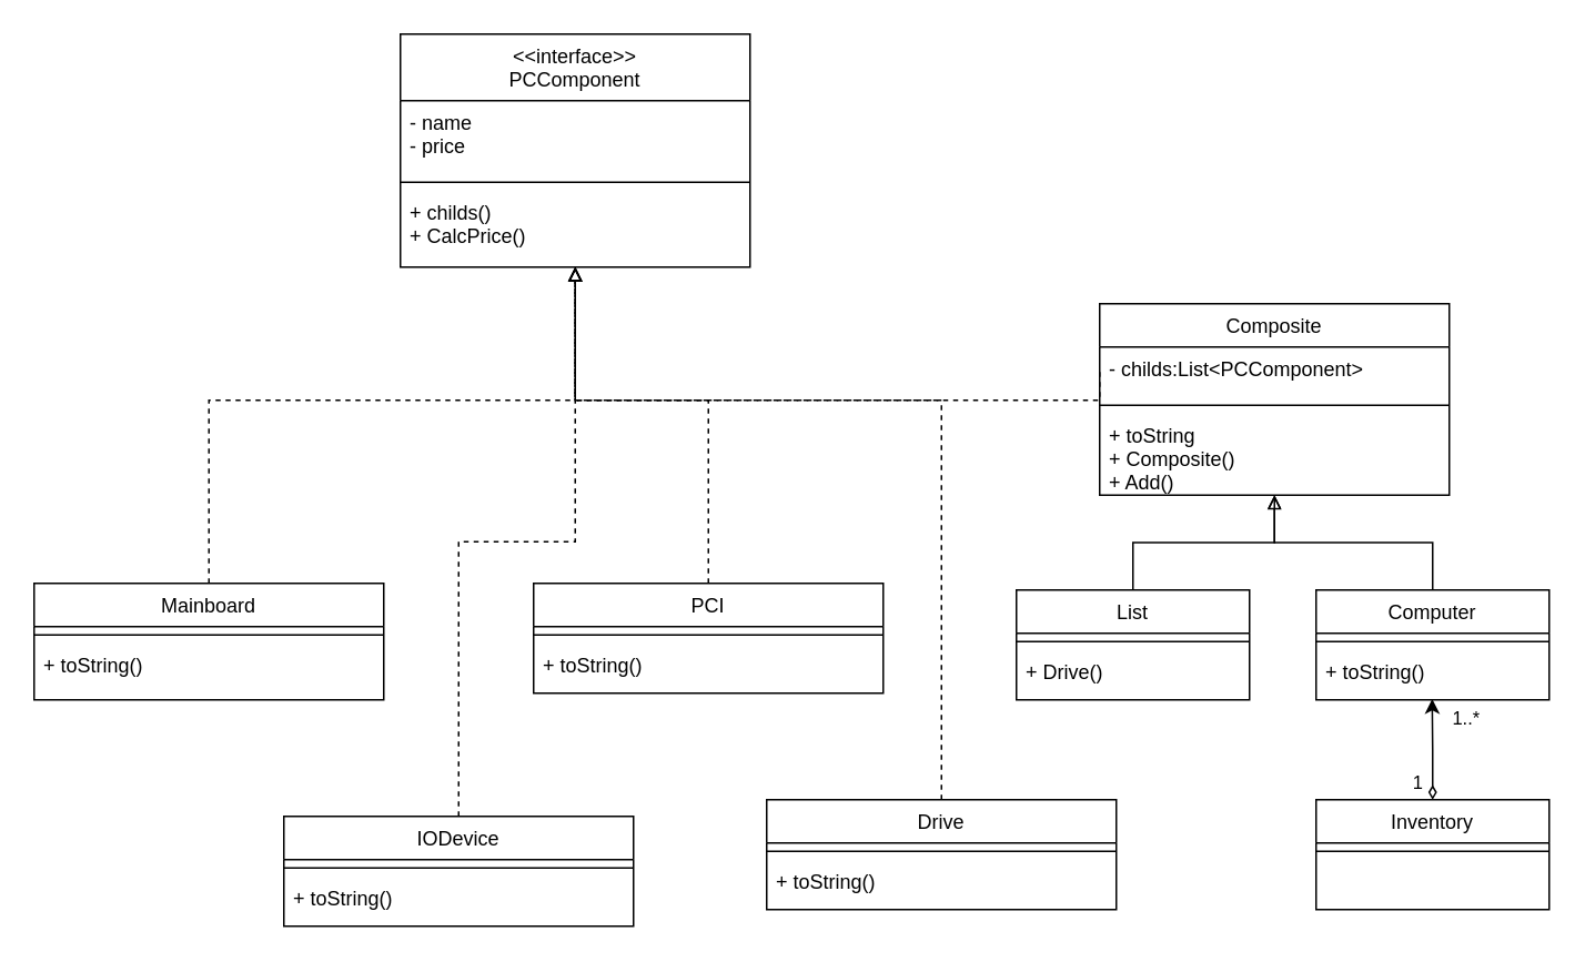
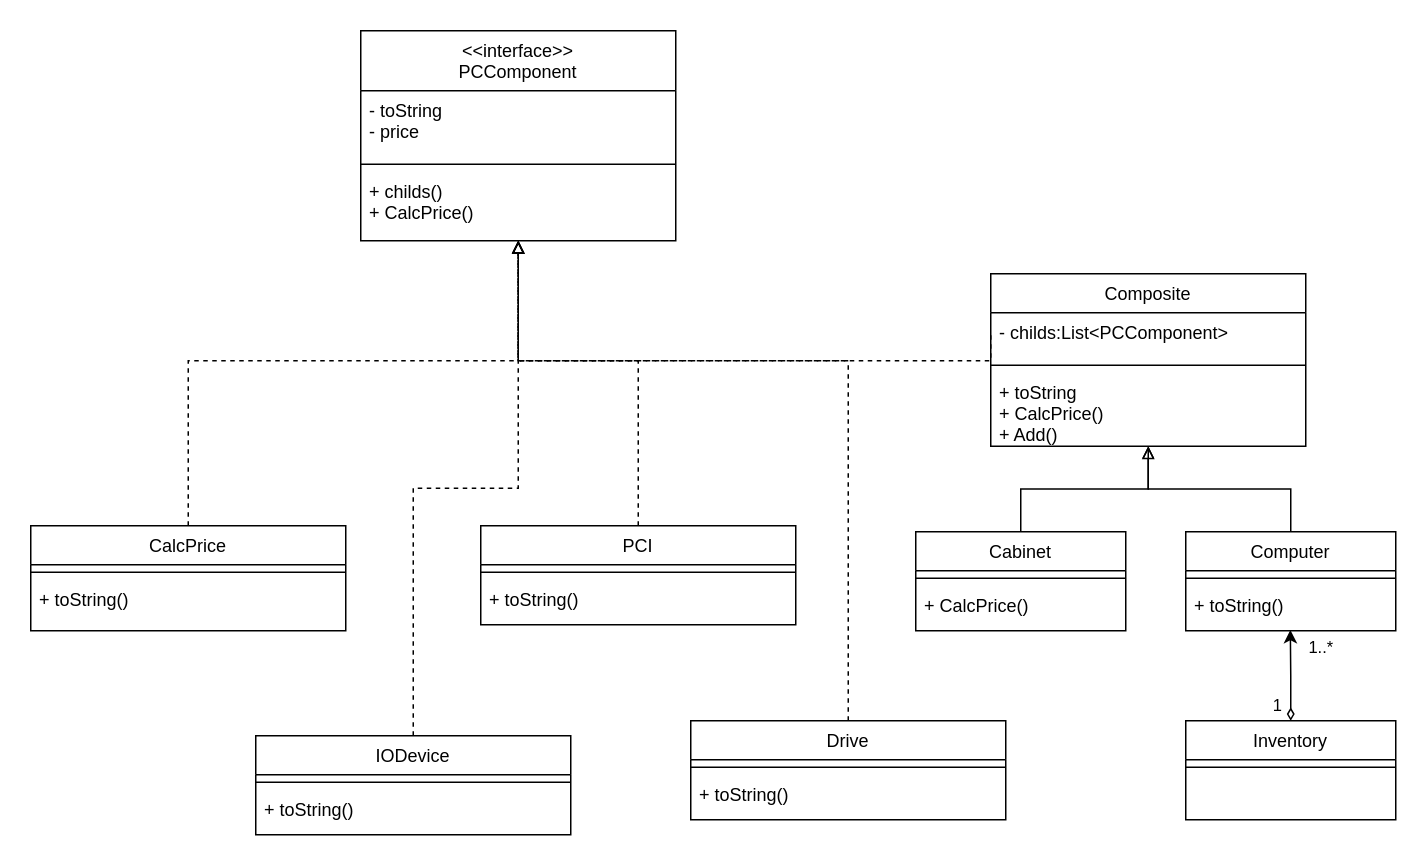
- <mxCell id="7" value="- name&#10;- price" style="text;align=left;verticalAlign=top;spacingLeft=4;spacingRight=4;overflow=hidden;rotatable=0;points=[[0,0.5],[1,0.5]];portConstraint=eastwest;" parent="6" vertex="1"><mxGeometry y="40" width="210" height="44" as="geometry" /></mxCell>
+ <mxCell id="7" value="- toString&#10;- price" style="text;align=left;verticalAlign=top;spacingLeft=4;spacingRight=4;overflow=hidden;rotatable=0;points=[[0,0.5],[1,0.5]];portConstraint=eastwest;" parent="6" vertex="1"><mxGeometry y="40" width="210" height="44" as="geometry" /></mxCell>
- <mxCell id="25" value="+ toString&#10;+ Composite()&#10;+ Add()" style="text;align=left;verticalAlign=top;spacingLeft=4;spacingRight=4;overflow=hidden;rotatable=0;points=[[0,0.5],[1,0.5]];portConstraint=eastwest;" parent="22" vertex="1"><mxGeometry y="66" width="210" height="44" as="geometry" /></mxCell>
+ <mxCell id="25" value="+ toString&#10;+ CalcPrice()&#10;+ Add()" style="text;align=left;verticalAlign=top;spacingLeft=4;spacingRight=4;overflow=hidden;rotatable=0;points=[[0,0.5],[1,0.5]];portConstraint=eastwest;" parent="22" vertex="1"><mxGeometry y="66" width="210" height="44" as="geometry" /></mxCell>
- <mxCell id="11" value="Mainboard" style="swimlane;fontStyle=0;align=center;verticalAlign=top;childLayout=stackLayout;horizontal=1;startSize=26;horizontalStack=0;resizeParent=1;resizeLast=0;collapsible=1;marginBottom=0;rounded=0;shadow=0;strokeWidth=1;" parent="1" vertex="1"><mxGeometry x="20" y="350" width="210" height="70" as="geometry"><mxRectangle x="340" y="380" width="170" height="26" as="alternateBounds" /></mxGeometry></mxCell>
+ <mxCell id="11" value="CalcPrice" style="swimlane;fontStyle=0;align=center;verticalAlign=top;childLayout=stackLayout;horizontal=1;startSize=26;horizontalStack=0;resizeParent=1;resizeLast=0;collapsible=1;marginBottom=0;rounded=0;shadow=0;strokeWidth=1;" parent="1" vertex="1"><mxGeometry x="20" y="350" width="210" height="70" as="geometry"><mxRectangle x="340" y="380" width="170" height="26" as="alternateBounds" /></mxGeometry></mxCell>
- <mxCell id="31" value="List" style="swimlane;fontStyle=0;align=center;verticalAlign=top;childLayout=stackLayout;horizontal=1;startSize=26;horizontalStack=0;resizeParent=1;resizeLast=0;collapsible=1;marginBottom=0;rounded=0;shadow=0;strokeWidth=1;" parent="1" vertex="1"><mxGeometry x="610" y="354" width="140" height="66" as="geometry"><mxRectangle x="340" y="380" width="170" height="26" as="alternateBounds" /></mxGeometry></mxCell>
+ <mxCell id="31" value="Cabinet" style="swimlane;fontStyle=0;align=center;verticalAlign=top;childLayout=stackLayout;horizontal=1;startSize=26;horizontalStack=0;resizeParent=1;resizeLast=0;collapsible=1;marginBottom=0;rounded=0;shadow=0;strokeWidth=1;" parent="1" vertex="1"><mxGeometry x="610" y="354" width="140" height="66" as="geometry"><mxRectangle x="340" y="380" width="170" height="26" as="alternateBounds" /></mxGeometry></mxCell>
- <mxCell id="33" value="+ Drive()" style="text;align=left;verticalAlign=top;spacingLeft=4;spacingRight=4;overflow=hidden;rotatable=0;points=[[0,0.5],[1,0.5]];portConstraint=eastwest;" parent="31" vertex="1"><mxGeometry y="36" width="140" height="30" as="geometry" /></mxCell>
+ <mxCell id="33" value="+ CalcPrice()" style="text;align=left;verticalAlign=top;spacingLeft=4;spacingRight=4;overflow=hidden;rotatable=0;points=[[0,0.5],[1,0.5]];portConstraint=eastwest;" parent="31" vertex="1"><mxGeometry y="36" width="140" height="30" as="geometry" /></mxCell>
